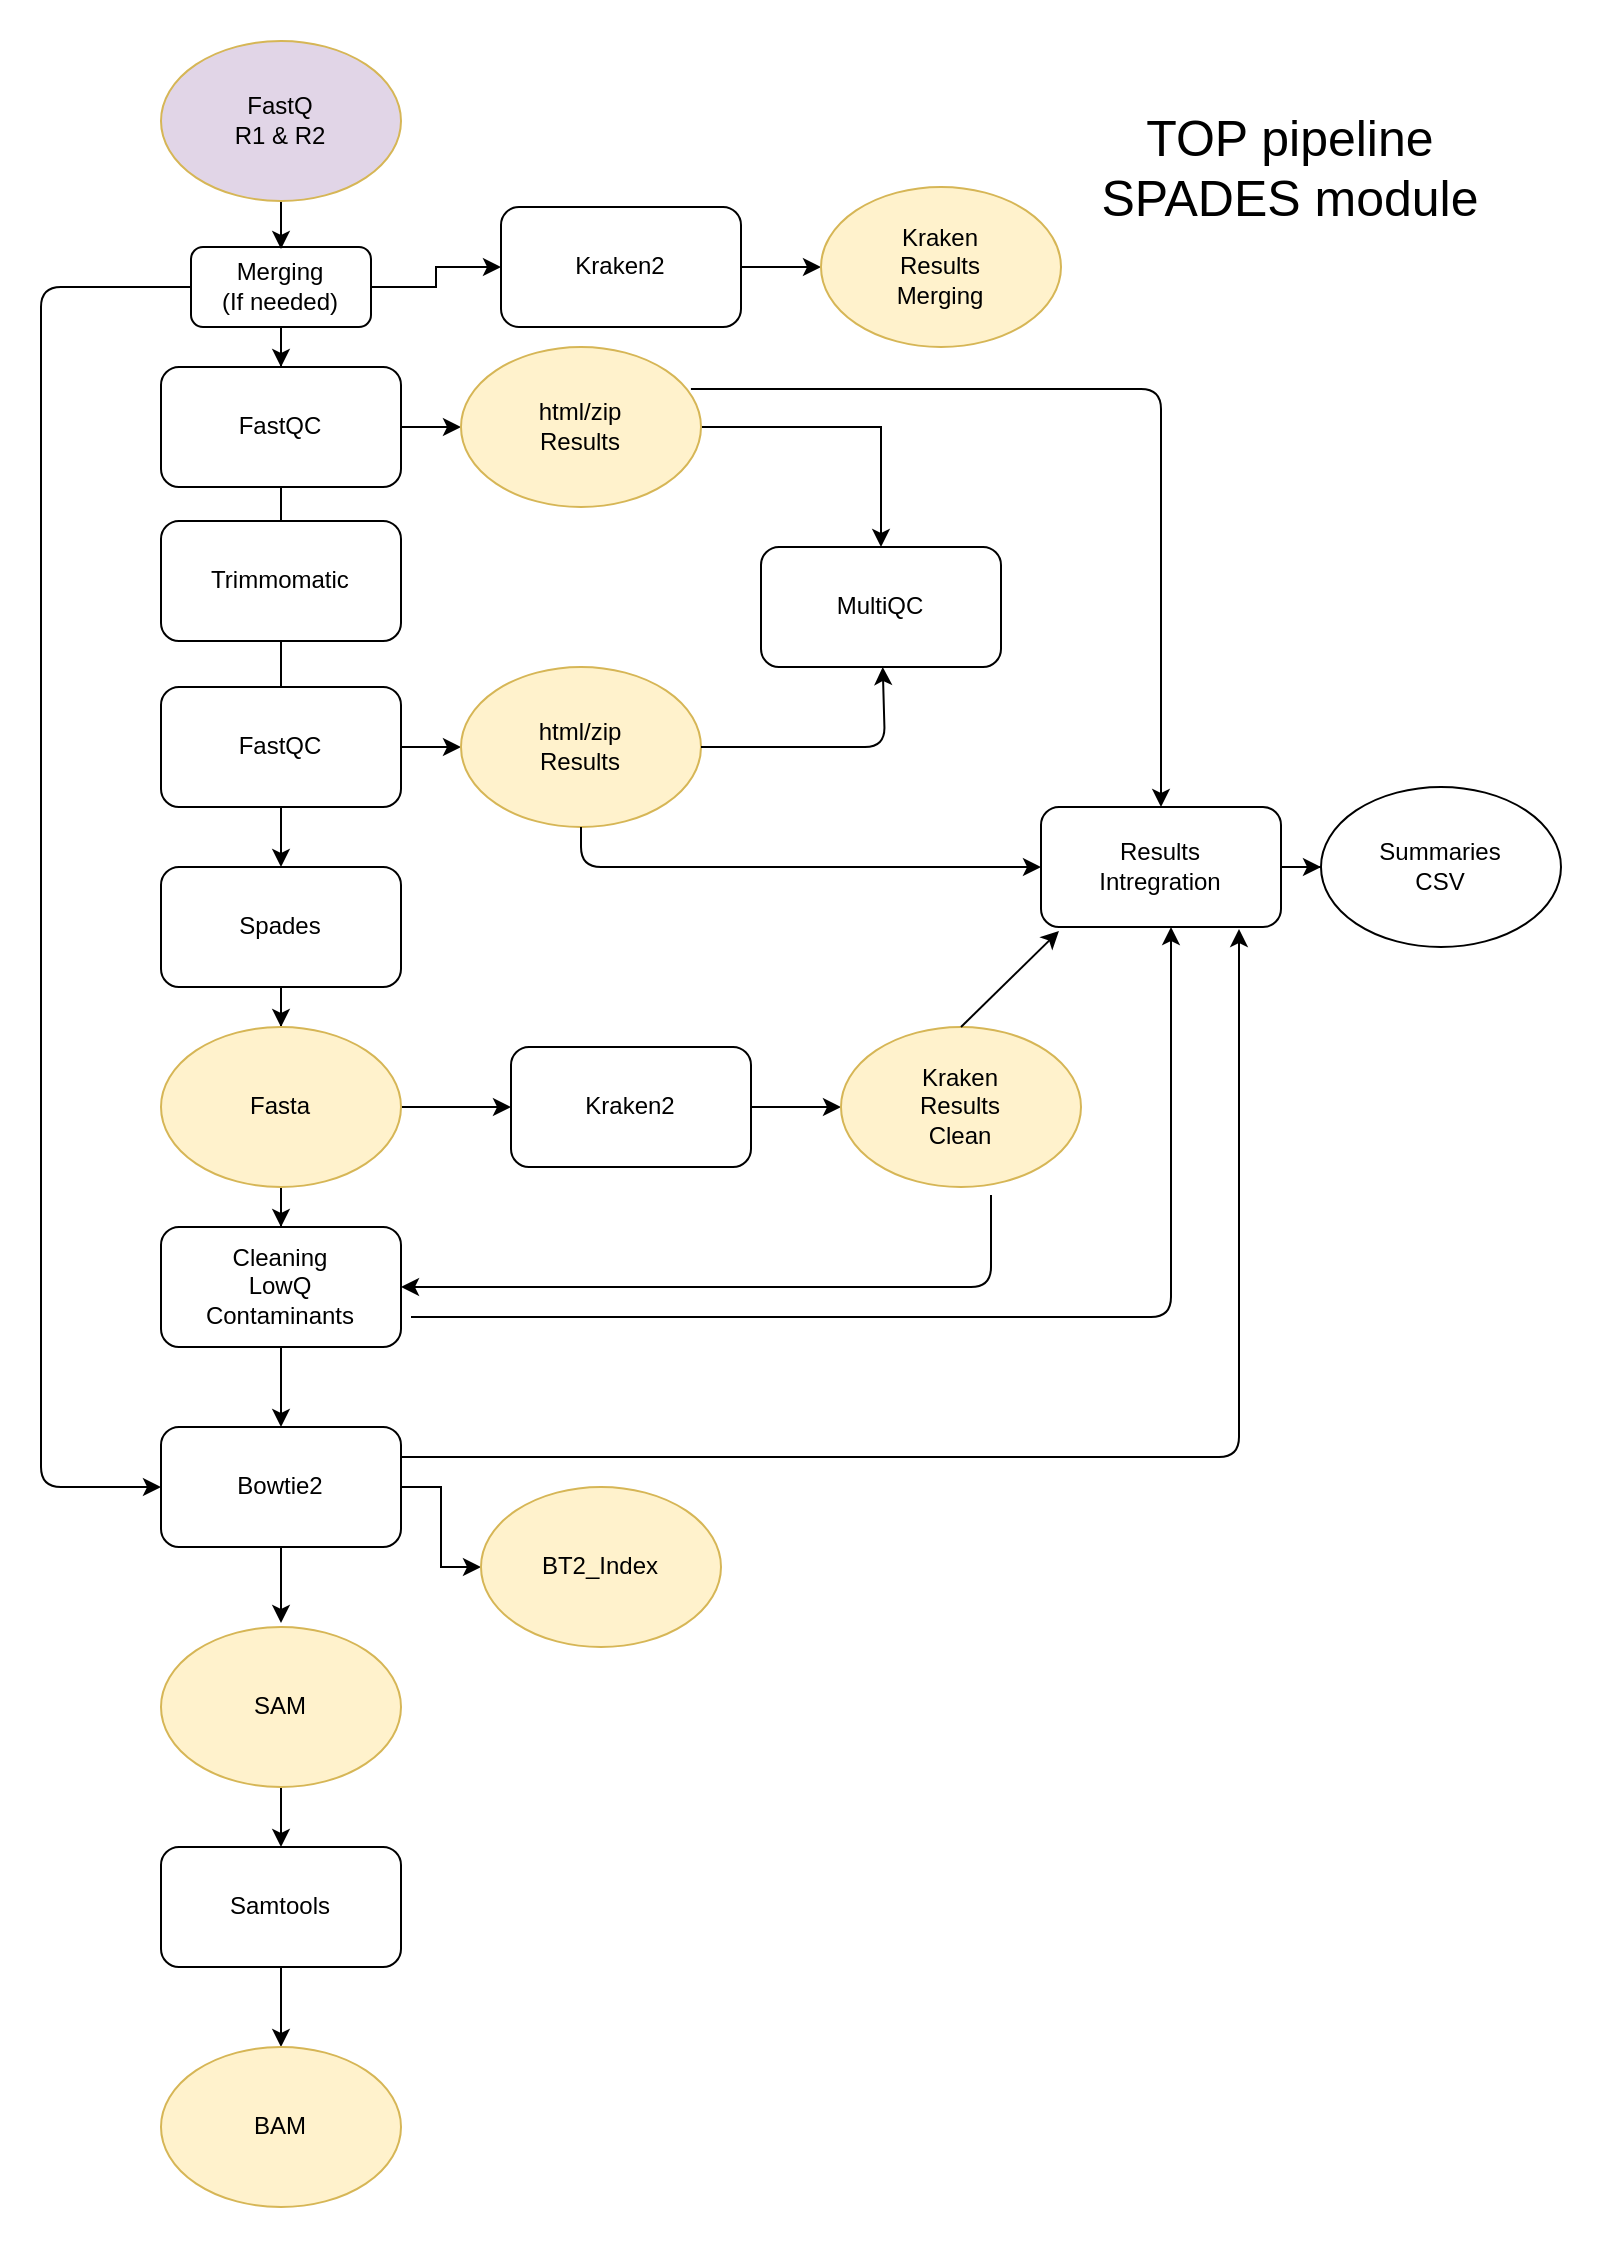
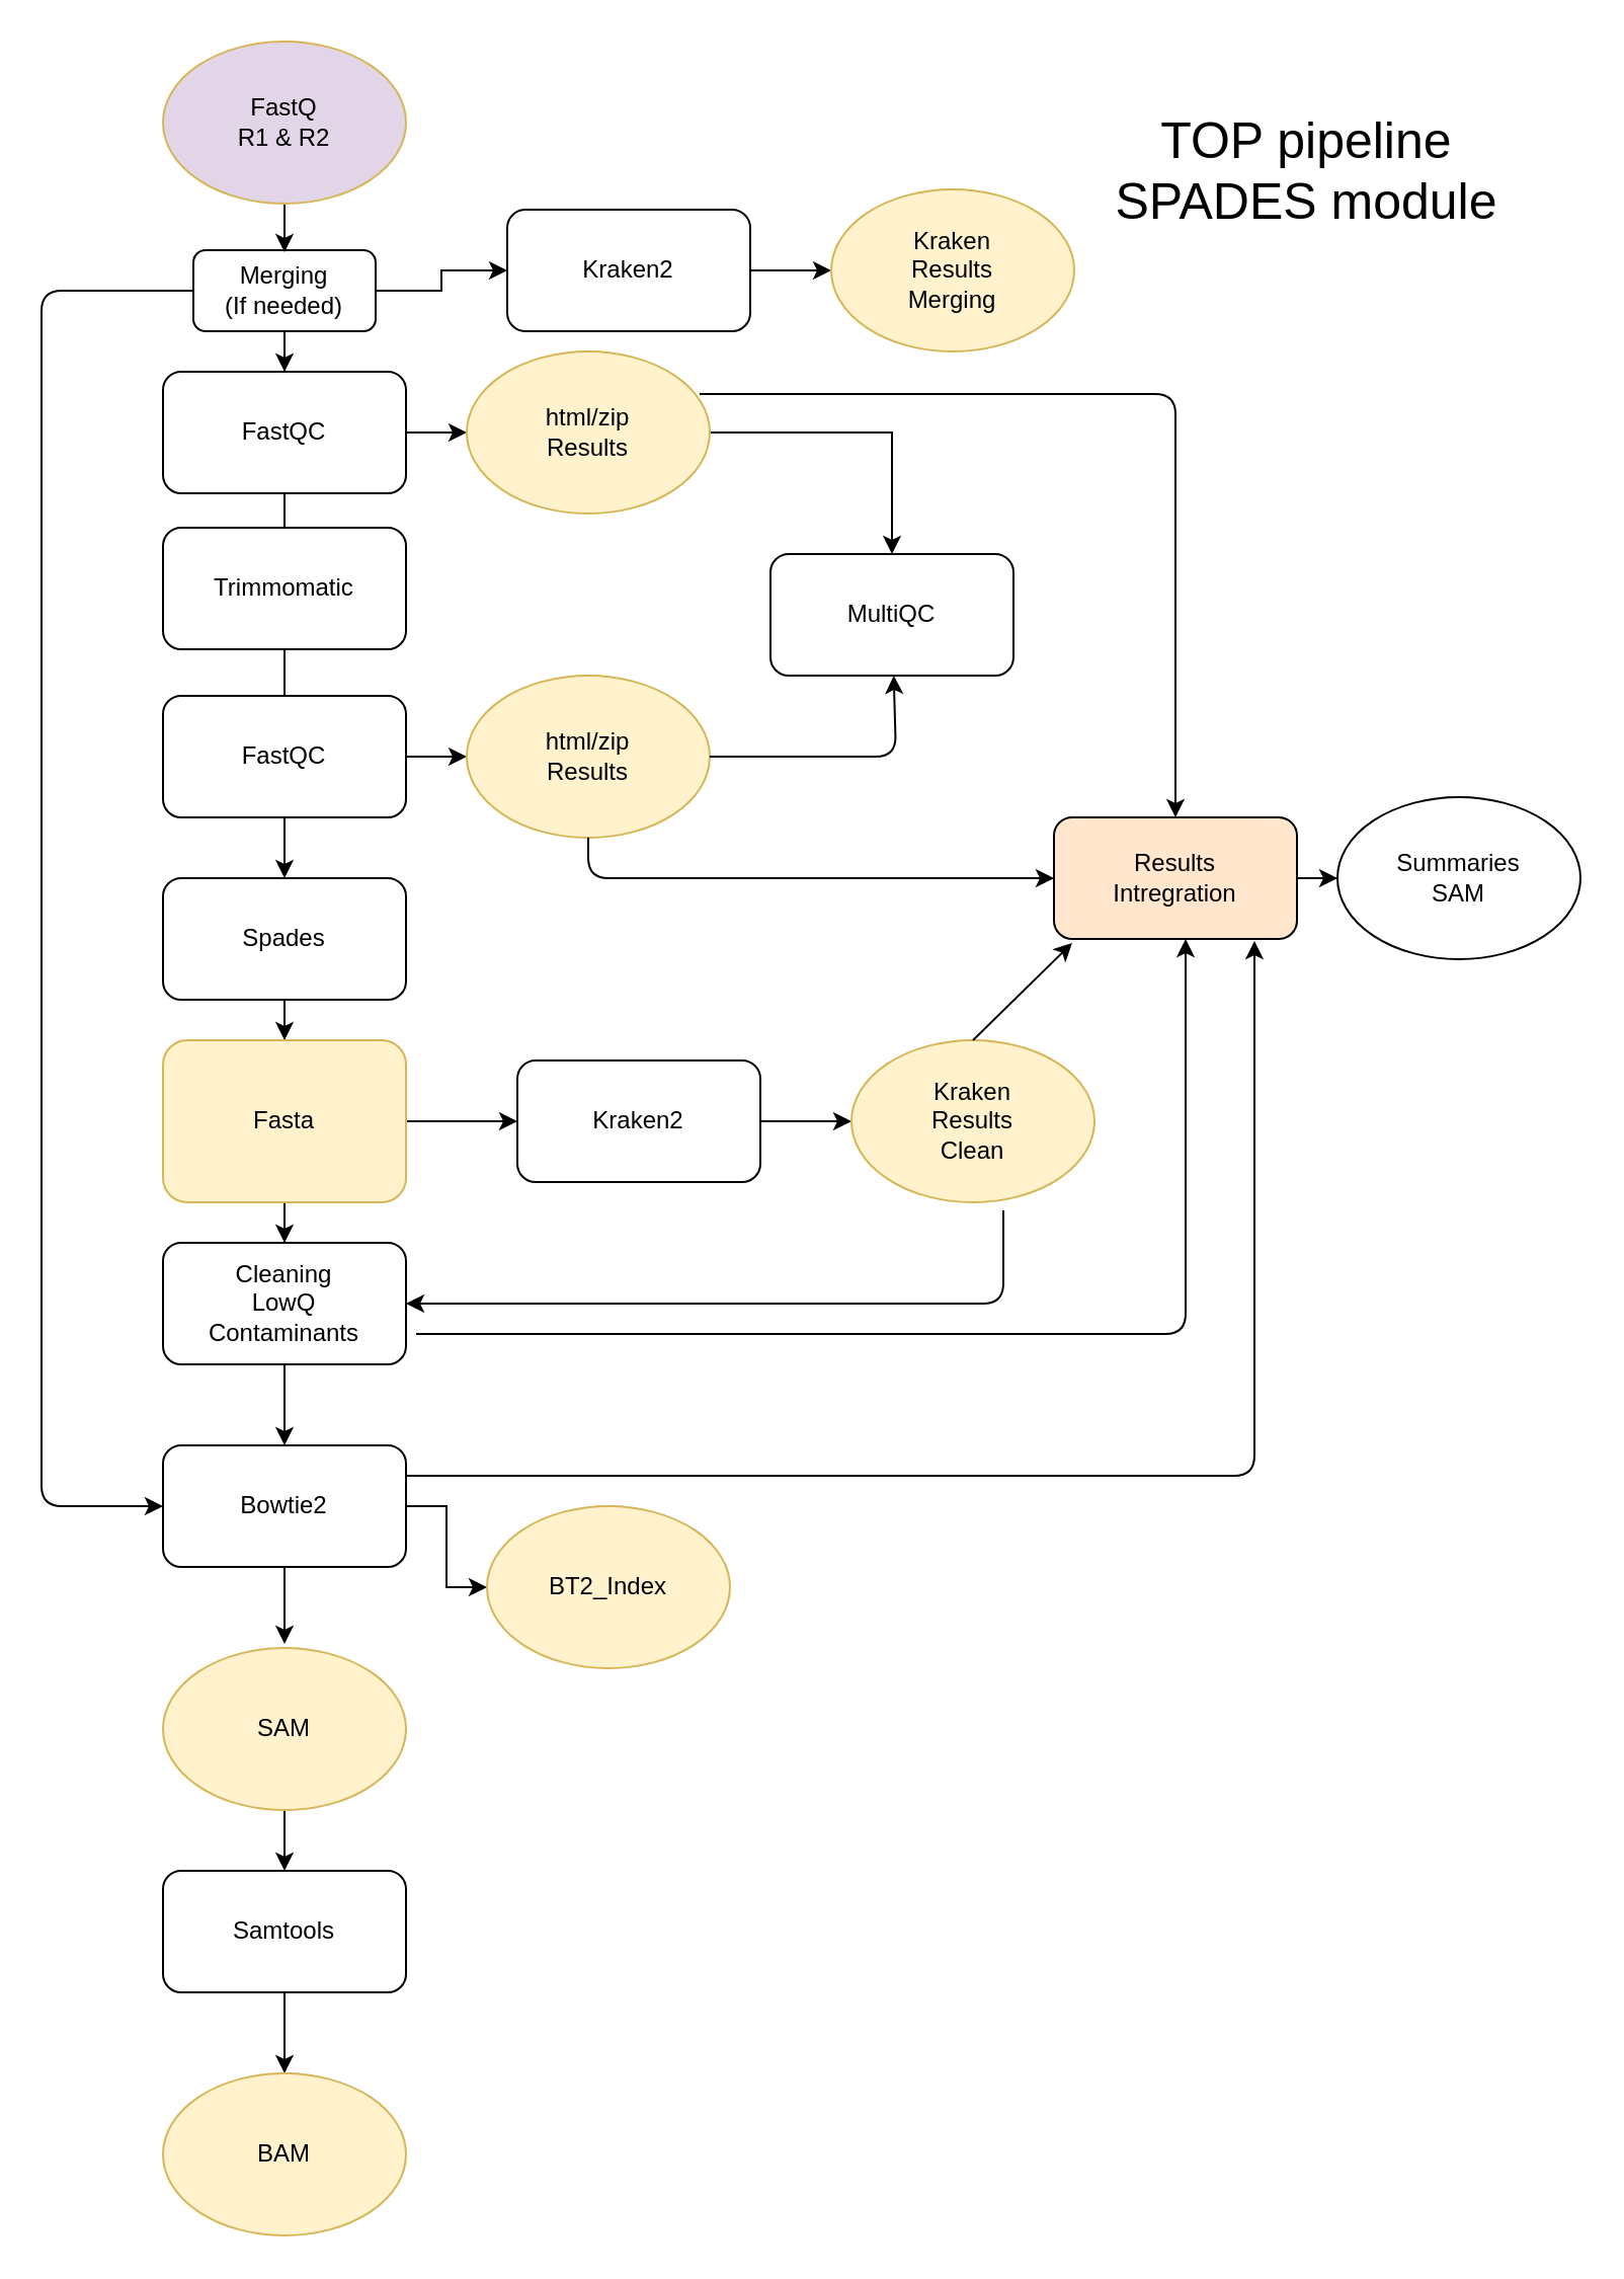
- <mxCell id="43" value="Results&lt;br&gt;Intregration" style="rounded=1;whiteSpace=wrap;html=1;" parent="1" vertex="1"><mxGeometry x="520" y="403" width="120" height="60" as="geometry" /></mxCell>
+ <mxCell id="43" value="Results&lt;br&gt;Intregration" style="rounded=1;whiteSpace=wrap;html=1;fillColor=#ffe6cc;" parent="1" vertex="1"><mxGeometry x="520" y="403" width="120" height="60" as="geometry" /></mxCell>
- <mxCell id="49" value="Summaries&lt;br&gt;CSV" style="ellipse;whiteSpace=wrap;html=1;" parent="1" vertex="1"><mxGeometry x="660" y="393" width="120" height="80" as="geometry" /></mxCell>
+ <mxCell id="49" value="Summaries&lt;br&gt;SAM" style="ellipse;whiteSpace=wrap;html=1;" parent="1" vertex="1"><mxGeometry x="660" y="393" width="120" height="80" as="geometry" /></mxCell>
- <mxCell id="15" value="Fasta" style="ellipse;whiteSpace=wrap;html=1;fillColor=#fff2cc;strokeColor=#d6b656;" parent="1" vertex="1"><mxGeometry x="80" y="513" width="120" height="80" as="geometry" /></mxCell>
+ <mxCell id="15" value="Fasta" style="whiteSpace=wrap;html=1;fillColor=#fff2cc;strokeColor=#d6b656;rounded=1;" parent="1" vertex="1"><mxGeometry x="80" y="513" width="120" height="80" as="geometry" /></mxCell>
